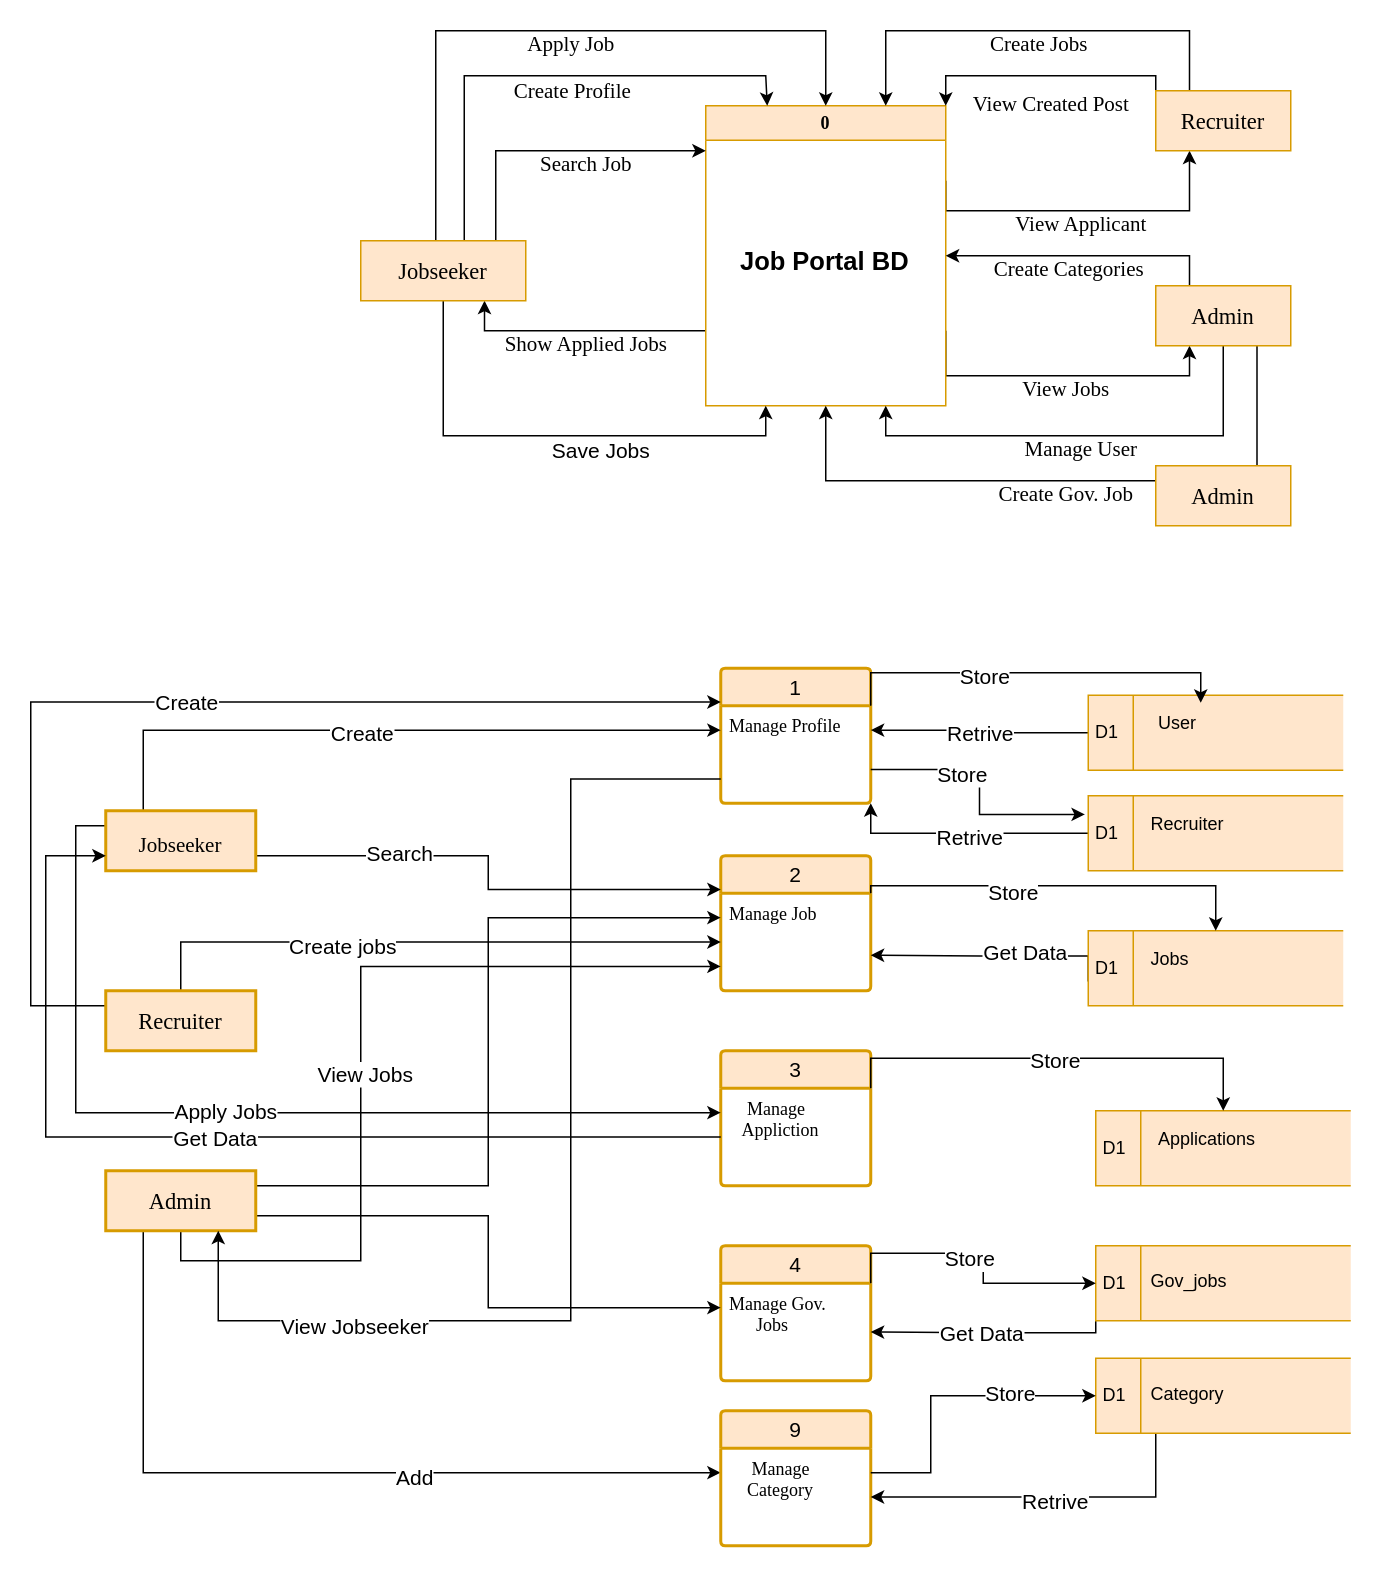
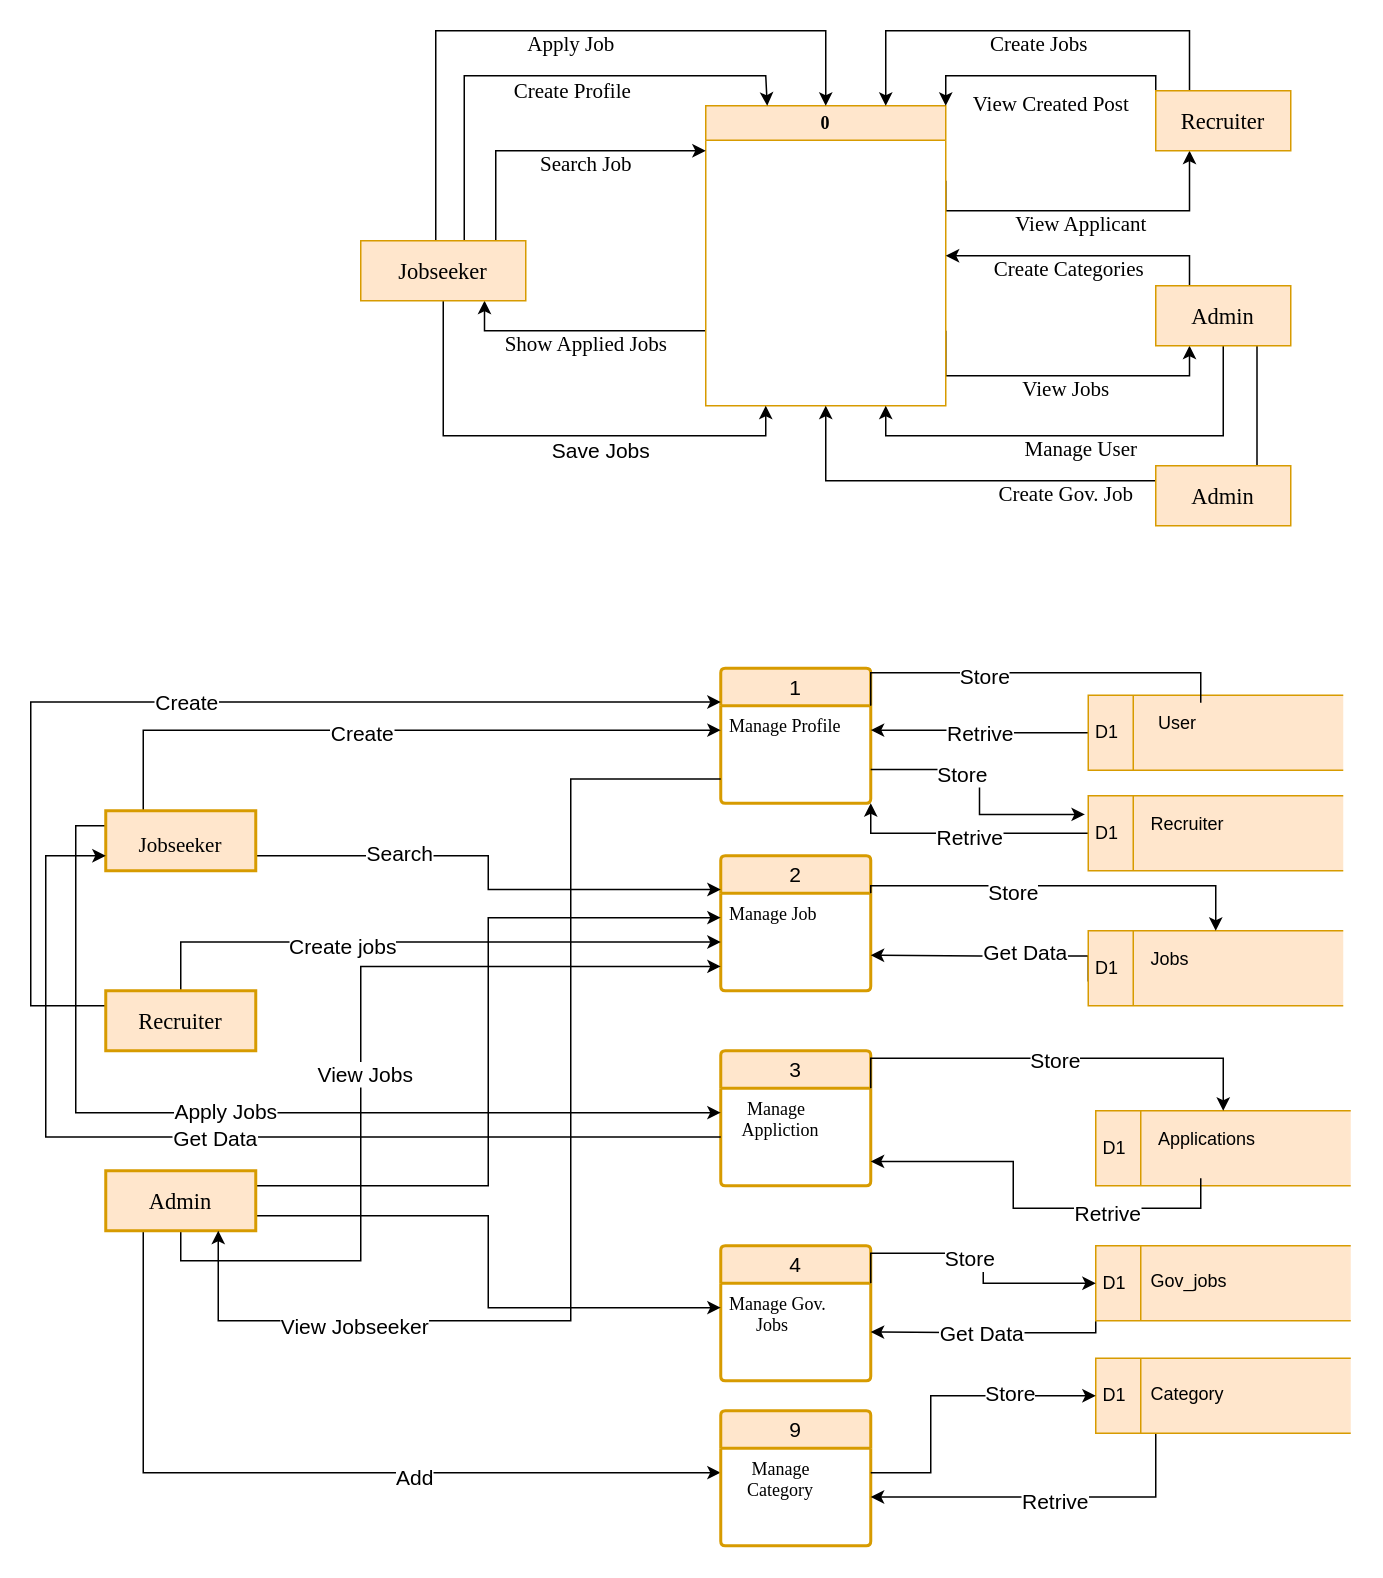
- <mxCell id="6" value="&lt;h2&gt;&lt;b style=&quot;font-size: 17px;&quot;&gt;Job Portal BD&lt;/b&gt;&lt;/h2&gt;" style="text;html=1;align=center;verticalAlign=middle;resizable=0;points=[];autosize=1;strokeColor=none;fillColor=none;" parent="5" vertex="1"><mxGeometry x="4" y="74" width="150" height="60" as="geometry" /></mxCell>
- <mxCell id="54" style="edgeStyle=orthogonalEdgeStyle;rounded=0;orthogonalLoop=1;jettySize=auto;html=1;exitX=1;exitY=0;exitDx=0;exitDy=0;entryX=0.25;entryY=0;entryDx=0;entryDy=0;" parent="1" source="20" target="49" edge="1"><mxGeometry relative="1" as="geometry" /></mxCell>
+ <mxCell id="54" style="edgeStyle=orthogonalEdgeStyle;rounded=0;orthogonalLoop=1;jettySize=auto;html=1;exitX=1;exitY=0;exitDx=0;exitDy=0;entryX=0.25;entryY=0;entryDx=0;entryDy=0;endArrow=none;" parent="1" source="20" target="49" edge="1"><mxGeometry relative="1" as="geometry" /></mxCell>
+ <mxCell id="61" style="edgeStyle=orthogonalEdgeStyle;rounded=0;orthogonalLoop=1;jettySize=auto;html=1;exitX=0.25;exitY=1;exitDx=0;exitDy=0;entryX=1;entryY=0.75;entryDx=0;entryDy=0;" parent="1" source="63" target="24" edge="1"><mxGeometry relative="1" as="geometry" /></mxCell>
+ <mxCell id="62" value="&lt;font style=&quot;font-size: 14px;&quot;&gt;Retrive&lt;/font&gt;" style="edgeLabel;html=1;align=center;verticalAlign=middle;resizable=0;points=[];" parent="61" vertex="1" connectable="0"><mxGeometry x="-0.388" y="3" relative="1" as="geometry"><mxPoint as="offset" /></mxGeometry></mxCell>
